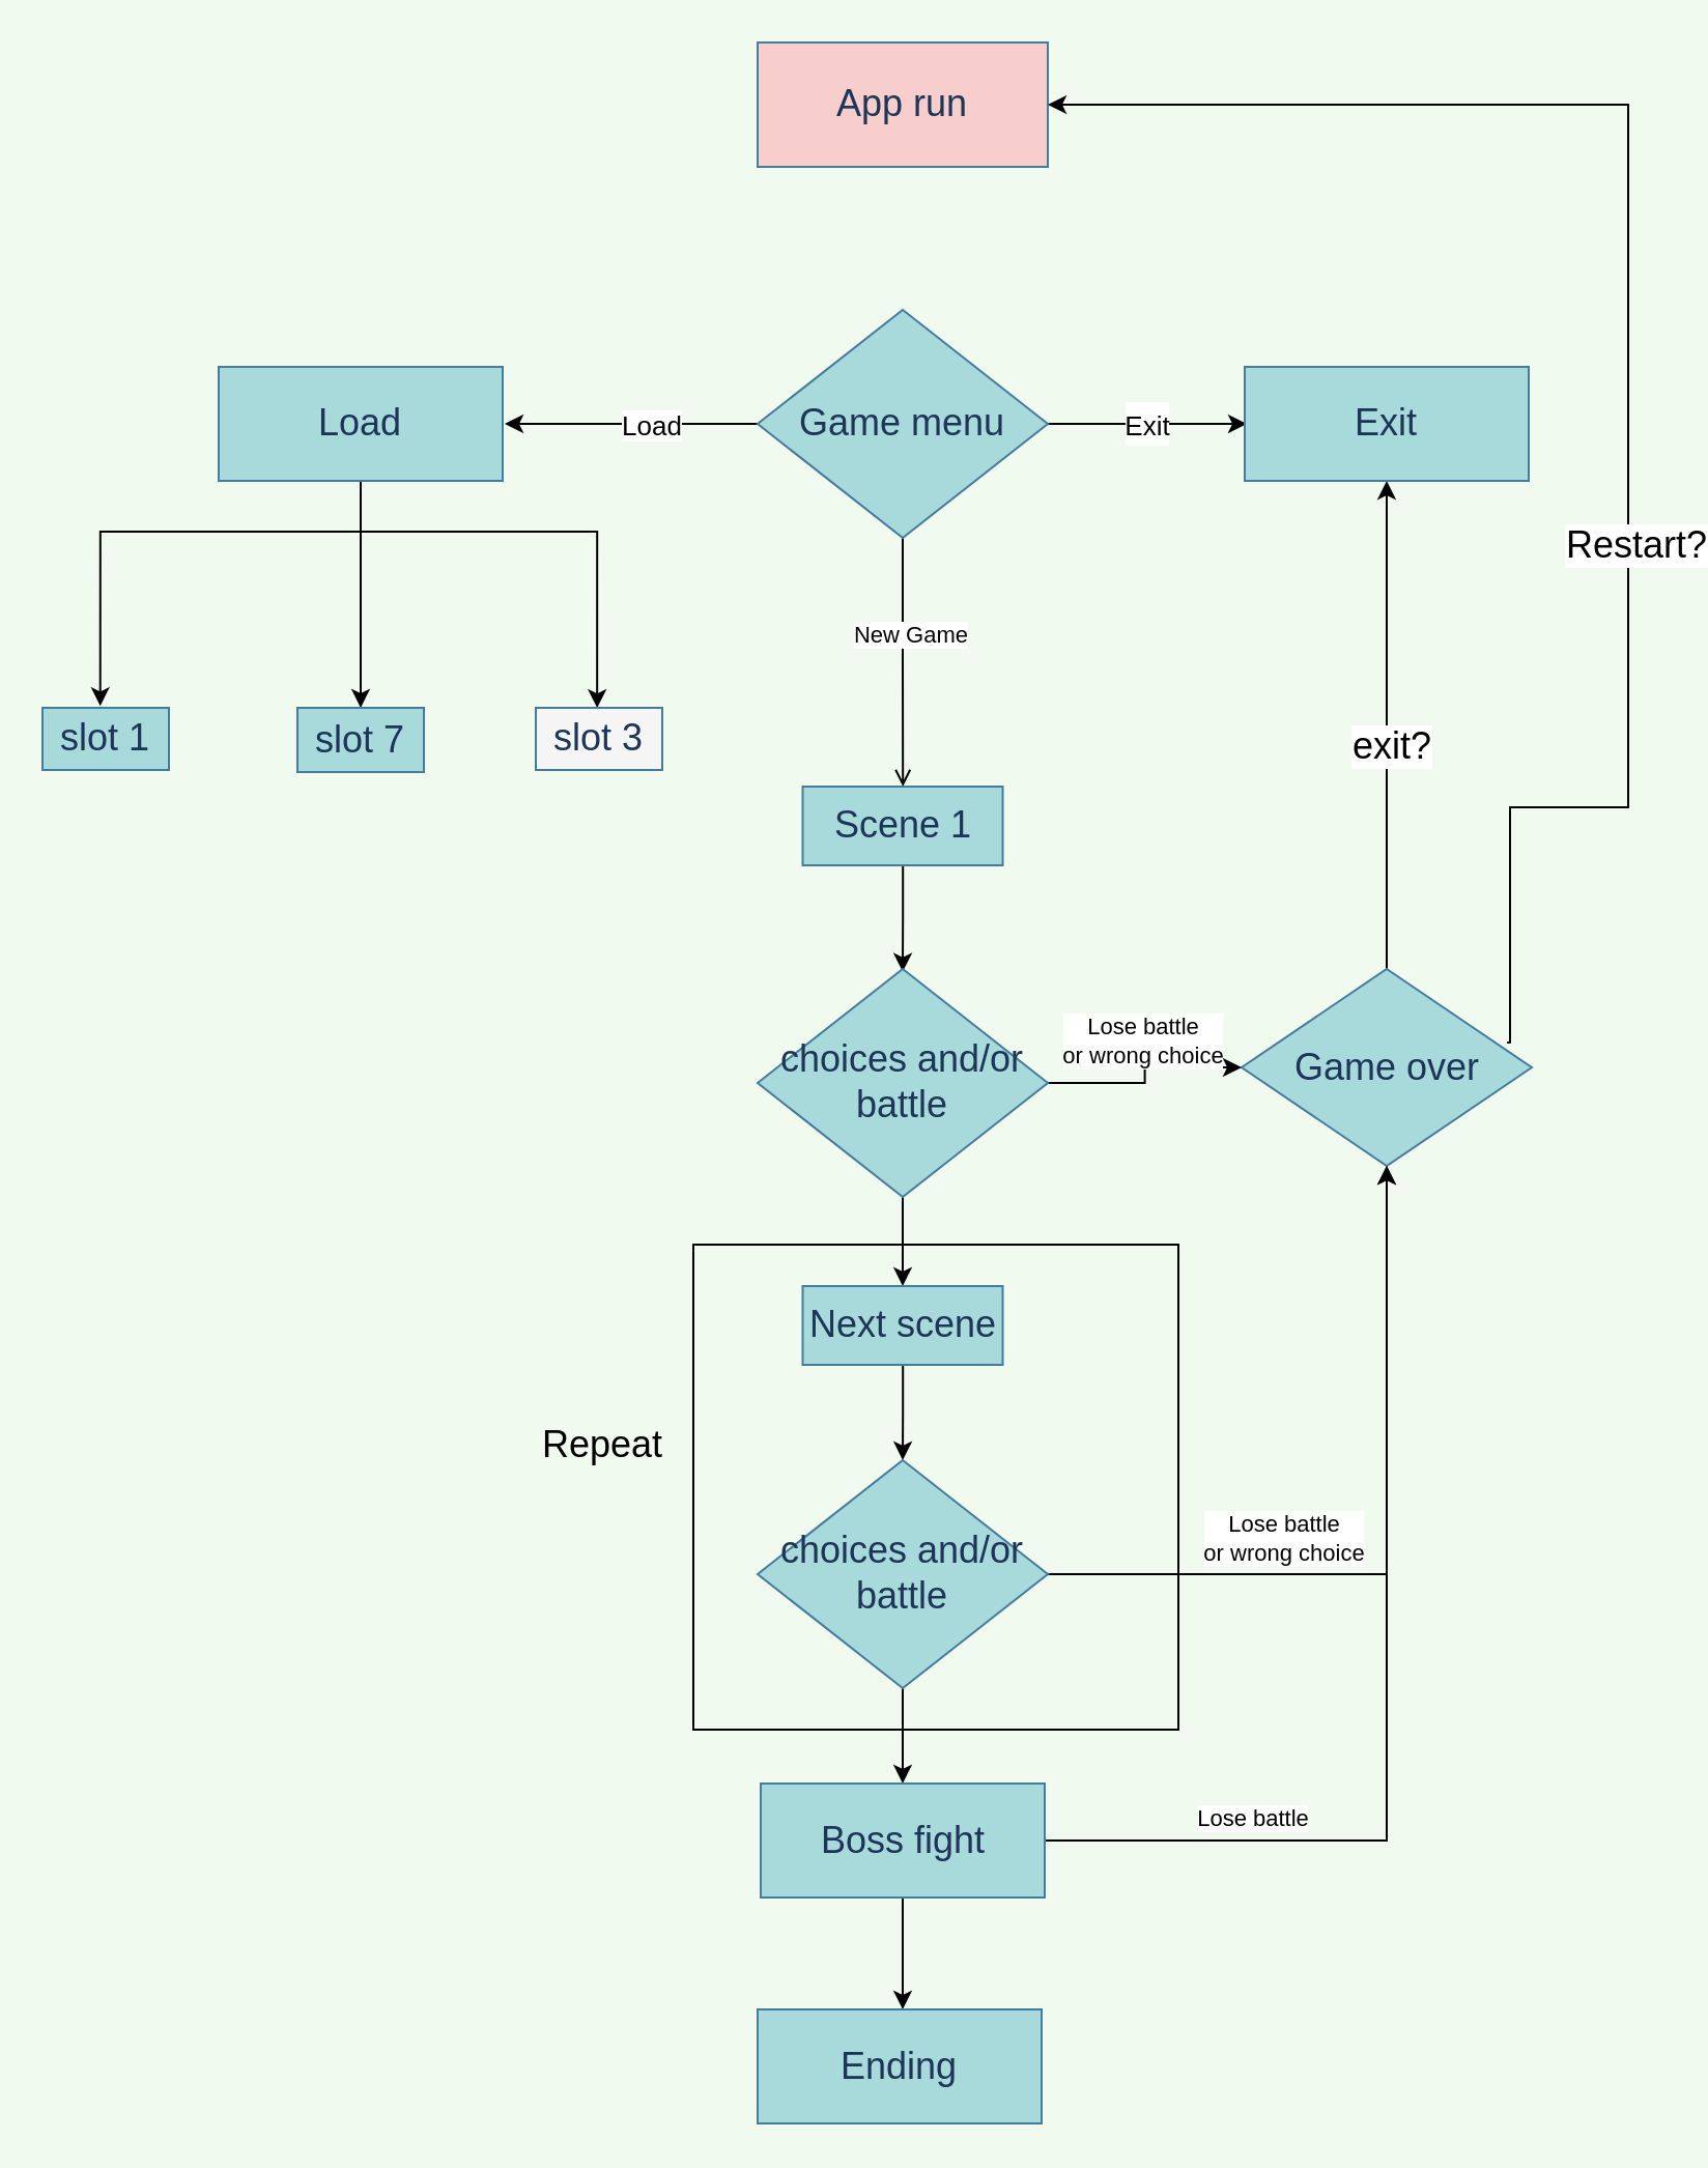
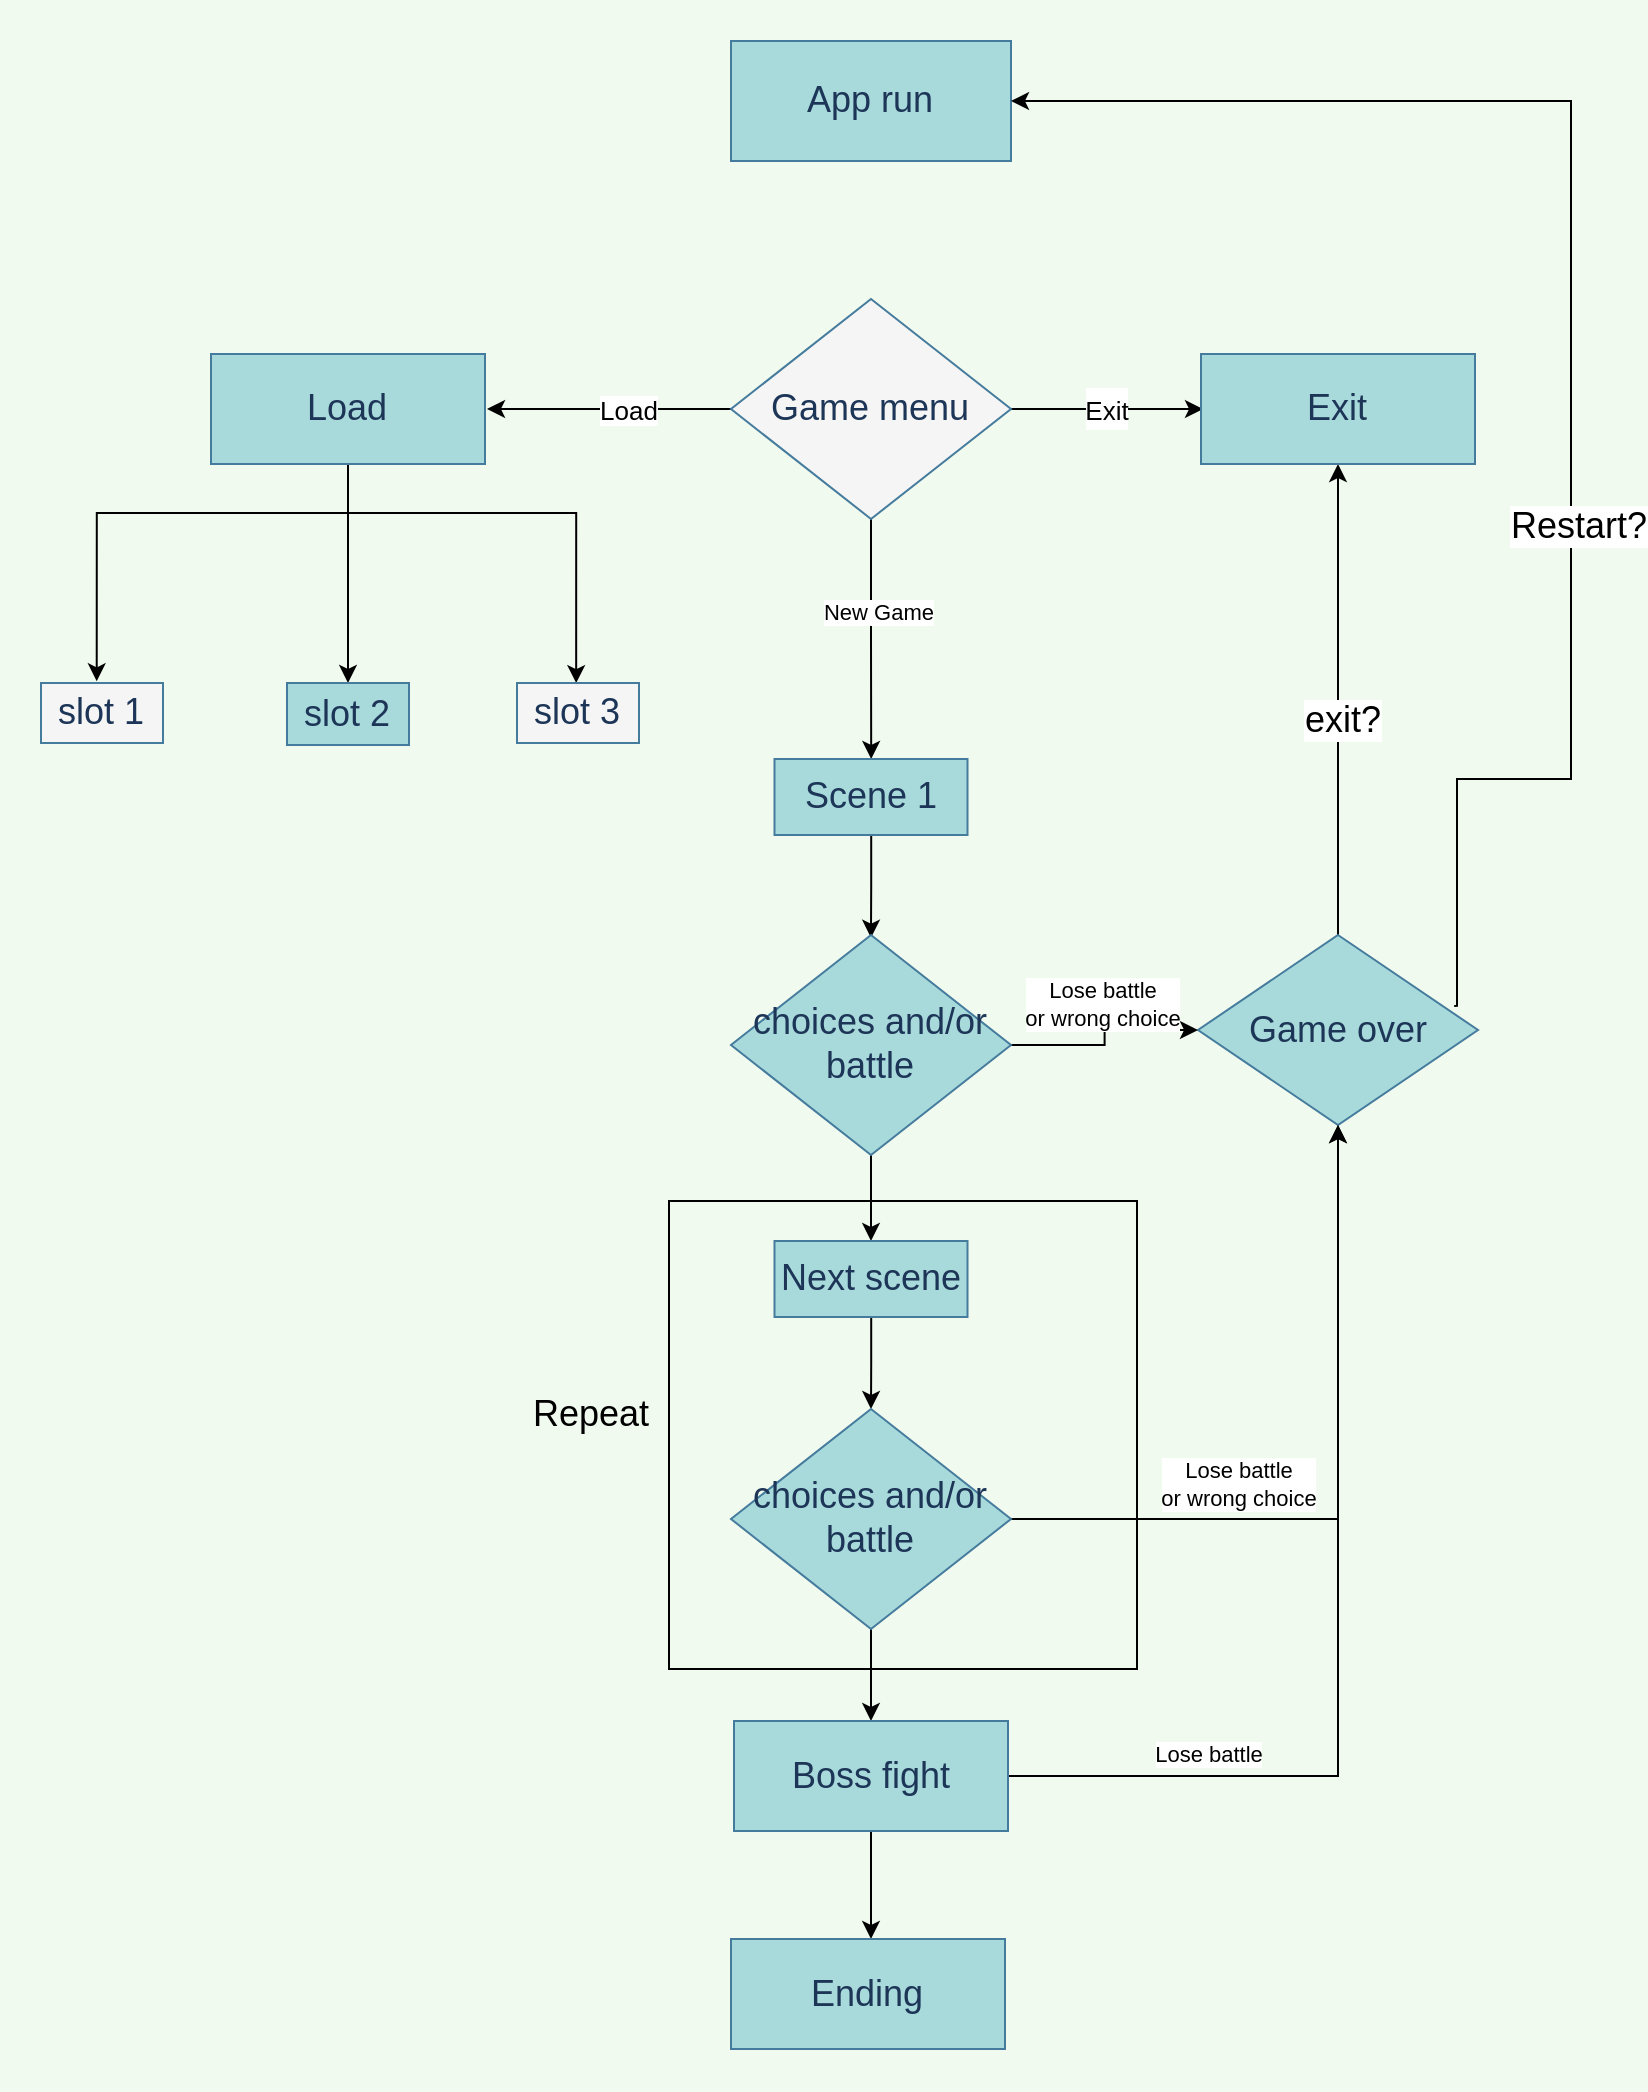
- <mxCell id="2" value="App run" style="rounded=0;whiteSpace=wrap;fontSize=18;fillColor=#f8cecc;strokeColor=#457B9D;fontColor=#1D3557;" parent="1" vertex="1"><mxGeometry x="365" y="20" width="140" height="60" as="geometry" /></mxCell>
+ <mxCell id="2" value="App run" style="rounded=0;whiteSpace=wrap;fontSize=18;fillColor=#A8DADC;strokeColor=#457B9D;fontColor=#1D3557;" parent="1" vertex="1"><mxGeometry x="365" y="20" width="140" height="60" as="geometry" /></mxCell>
- <mxCell id="8" value="Game menu" style="rhombus;rounded=0;fontSize=18;fontColor=#1D3557;strokeColor=#457B9D;fillColor=#A8DADC;arcSize=20;whiteSpace=wrap;" parent="1" vertex="1"><mxGeometry x="365" y="149" width="140" height="110" as="geometry" /></mxCell>
+ <mxCell id="8" value="Game menu" style="rhombus;rounded=0;fontSize=18;fontColor=#1D3557;strokeColor=#457B9D;fillColor=#f5f5f5;arcSize=20;whiteSpace=wrap;" parent="1" vertex="1"><mxGeometry x="365" y="149" width="140" height="110" as="geometry" /></mxCell>
- <mxCell id="21" value="slot 1" style="rounded=0;whiteSpace=wrap;fontSize=18;fillColor=#A8DADC;strokeColor=#457B9D;fontColor=#1D3557;" parent="1" vertex="1"><mxGeometry x="20" y="341" width="61" height="30" as="geometry" /></mxCell>
+ <mxCell id="21" value="slot 1" style="rounded=0;whiteSpace=wrap;fontSize=18;fillColor=#f5f5f5;strokeColor=#457B9D;fontColor=#1D3557;" parent="1" vertex="1"><mxGeometry x="20" y="341" width="61" height="30" as="geometry" /></mxCell>
- <mxCell id="23" value="slot 7" style="rounded=0;whiteSpace=wrap;fontSize=18;fillColor=#A8DADC;strokeColor=#457B9D;fontColor=#1D3557;" parent="1" vertex="1"><mxGeometry x="143" y="341" width="61" height="31" as="geometry" /></mxCell>
+ <mxCell id="23" value="slot 2" style="rounded=0;whiteSpace=wrap;fontSize=18;fillColor=#A8DADC;strokeColor=#457B9D;fontColor=#1D3557;" parent="1" vertex="1"><mxGeometry x="143" y="341" width="61" height="31" as="geometry" /></mxCell>
- <mxCell id="6" style="edgeStyle=orthogonalEdgeStyle;rounded=0;orthogonalLoop=1;jettySize=auto;html=1;fontSize=18;endArrow=open;" parent="1" source="8" target="15" edge="1"><mxGeometry relative="1" as="geometry" /></mxCell>
+ <mxCell id="6" style="edgeStyle=orthogonalEdgeStyle;rounded=0;orthogonalLoop=1;jettySize=auto;html=1;fontSize=18;" parent="1" source="8" target="15" edge="1"><mxGeometry relative="1" as="geometry" /></mxCell>
- <mxCell id="36" value="Repeat&amp;nbsp;" style="text;html=1;strokeColor=none;fillColor=none;align=center;verticalAlign=middle;whiteSpace=wrap;rounded=0;fontSize=18;" parent="1" vertex="1"><mxGeometry x="273" y="687" width="40" height="20" as="geometry" /></mxCell>
+ <mxCell id="36" value="Repeat&amp;nbsp;" style="text;html=1;strokeColor=none;fillColor=none;align=center;verticalAlign=middle;whiteSpace=wrap;rounded=0;fontSize=18;" parent="1" vertex="1"><mxGeometry x="278" y="697" width="40" height="20" as="geometry" /></mxCell>
